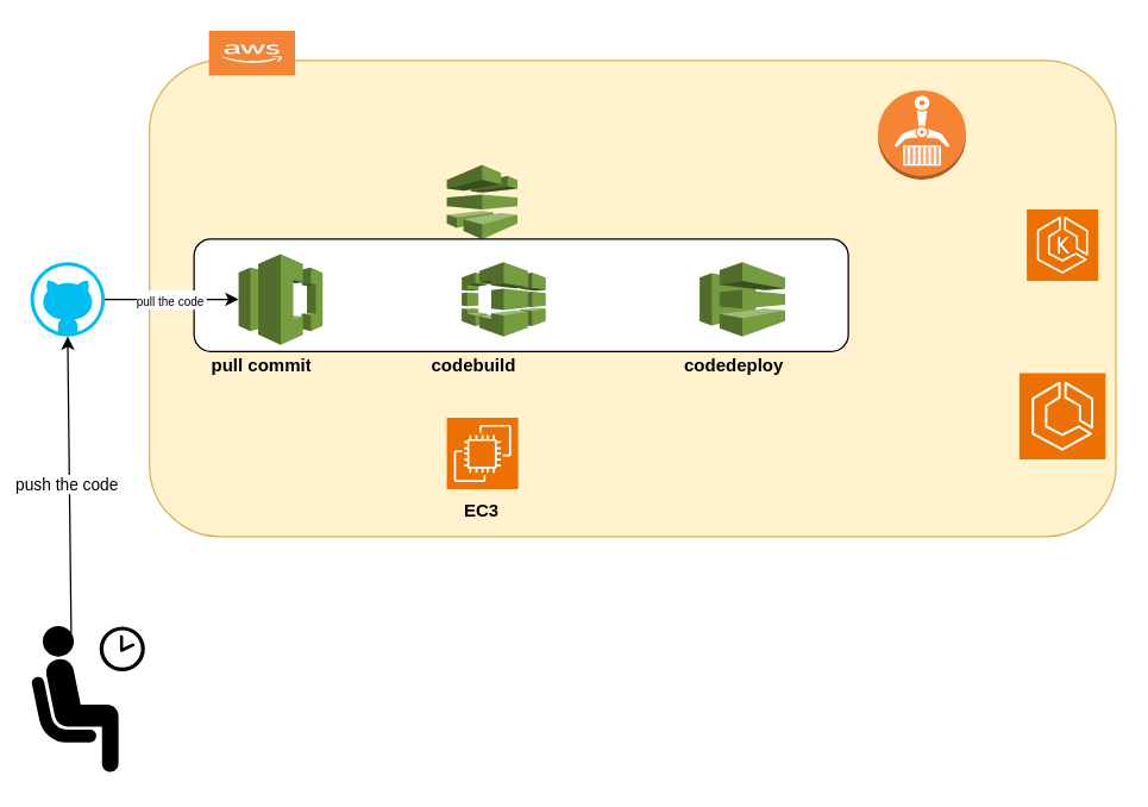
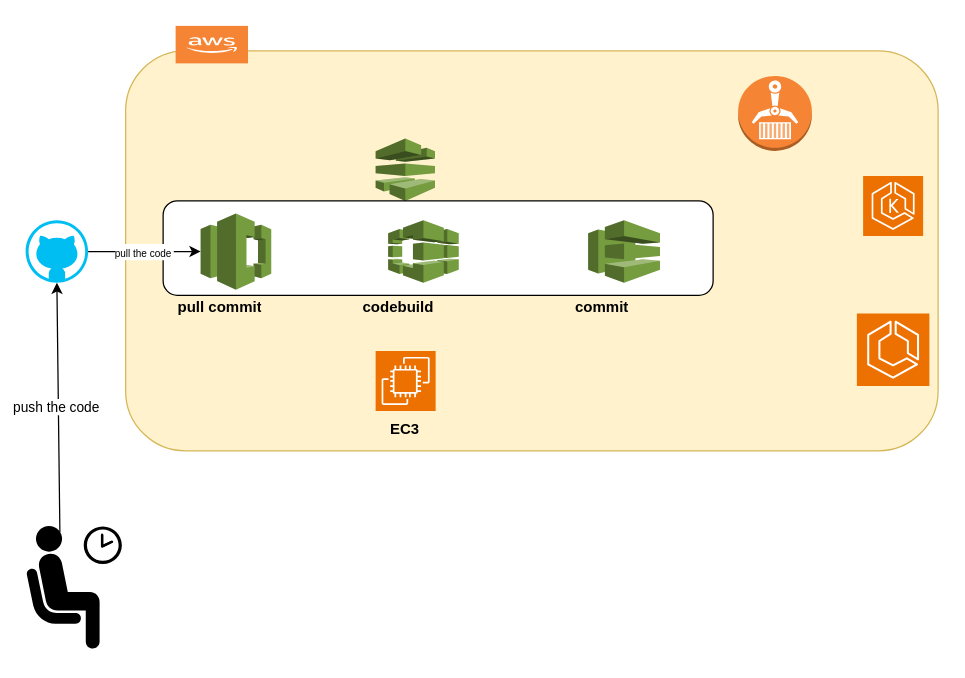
- <mxCell id="18" value="&lt;h1 style=&quot;margin-top: 0px;&quot;&gt;&lt;font style=&quot;font-size: 12px;&quot;&gt;codedeploy&lt;/font&gt;&lt;/h1&gt;" style="text;html=1;whiteSpace=wrap;overflow=hidden;rounded=0;" vertex="1" parent="11"><mxGeometry x="327.88" y="60" width="81.75" height="30" as="geometry" /></mxCell>
+ <mxCell id="18" value="&lt;h1 style=&quot;margin-top: 0px;&quot;&gt;&lt;font style=&quot;font-size: 12px;&quot;&gt;commit&lt;/font&gt;&lt;/h1&gt;" style="text;html=1;whiteSpace=wrap;overflow=hidden;rounded=0;" vertex="1" parent="11"><mxGeometry x="327.88" y="60" width="81.75" height="30" as="geometry" /></mxCell>
